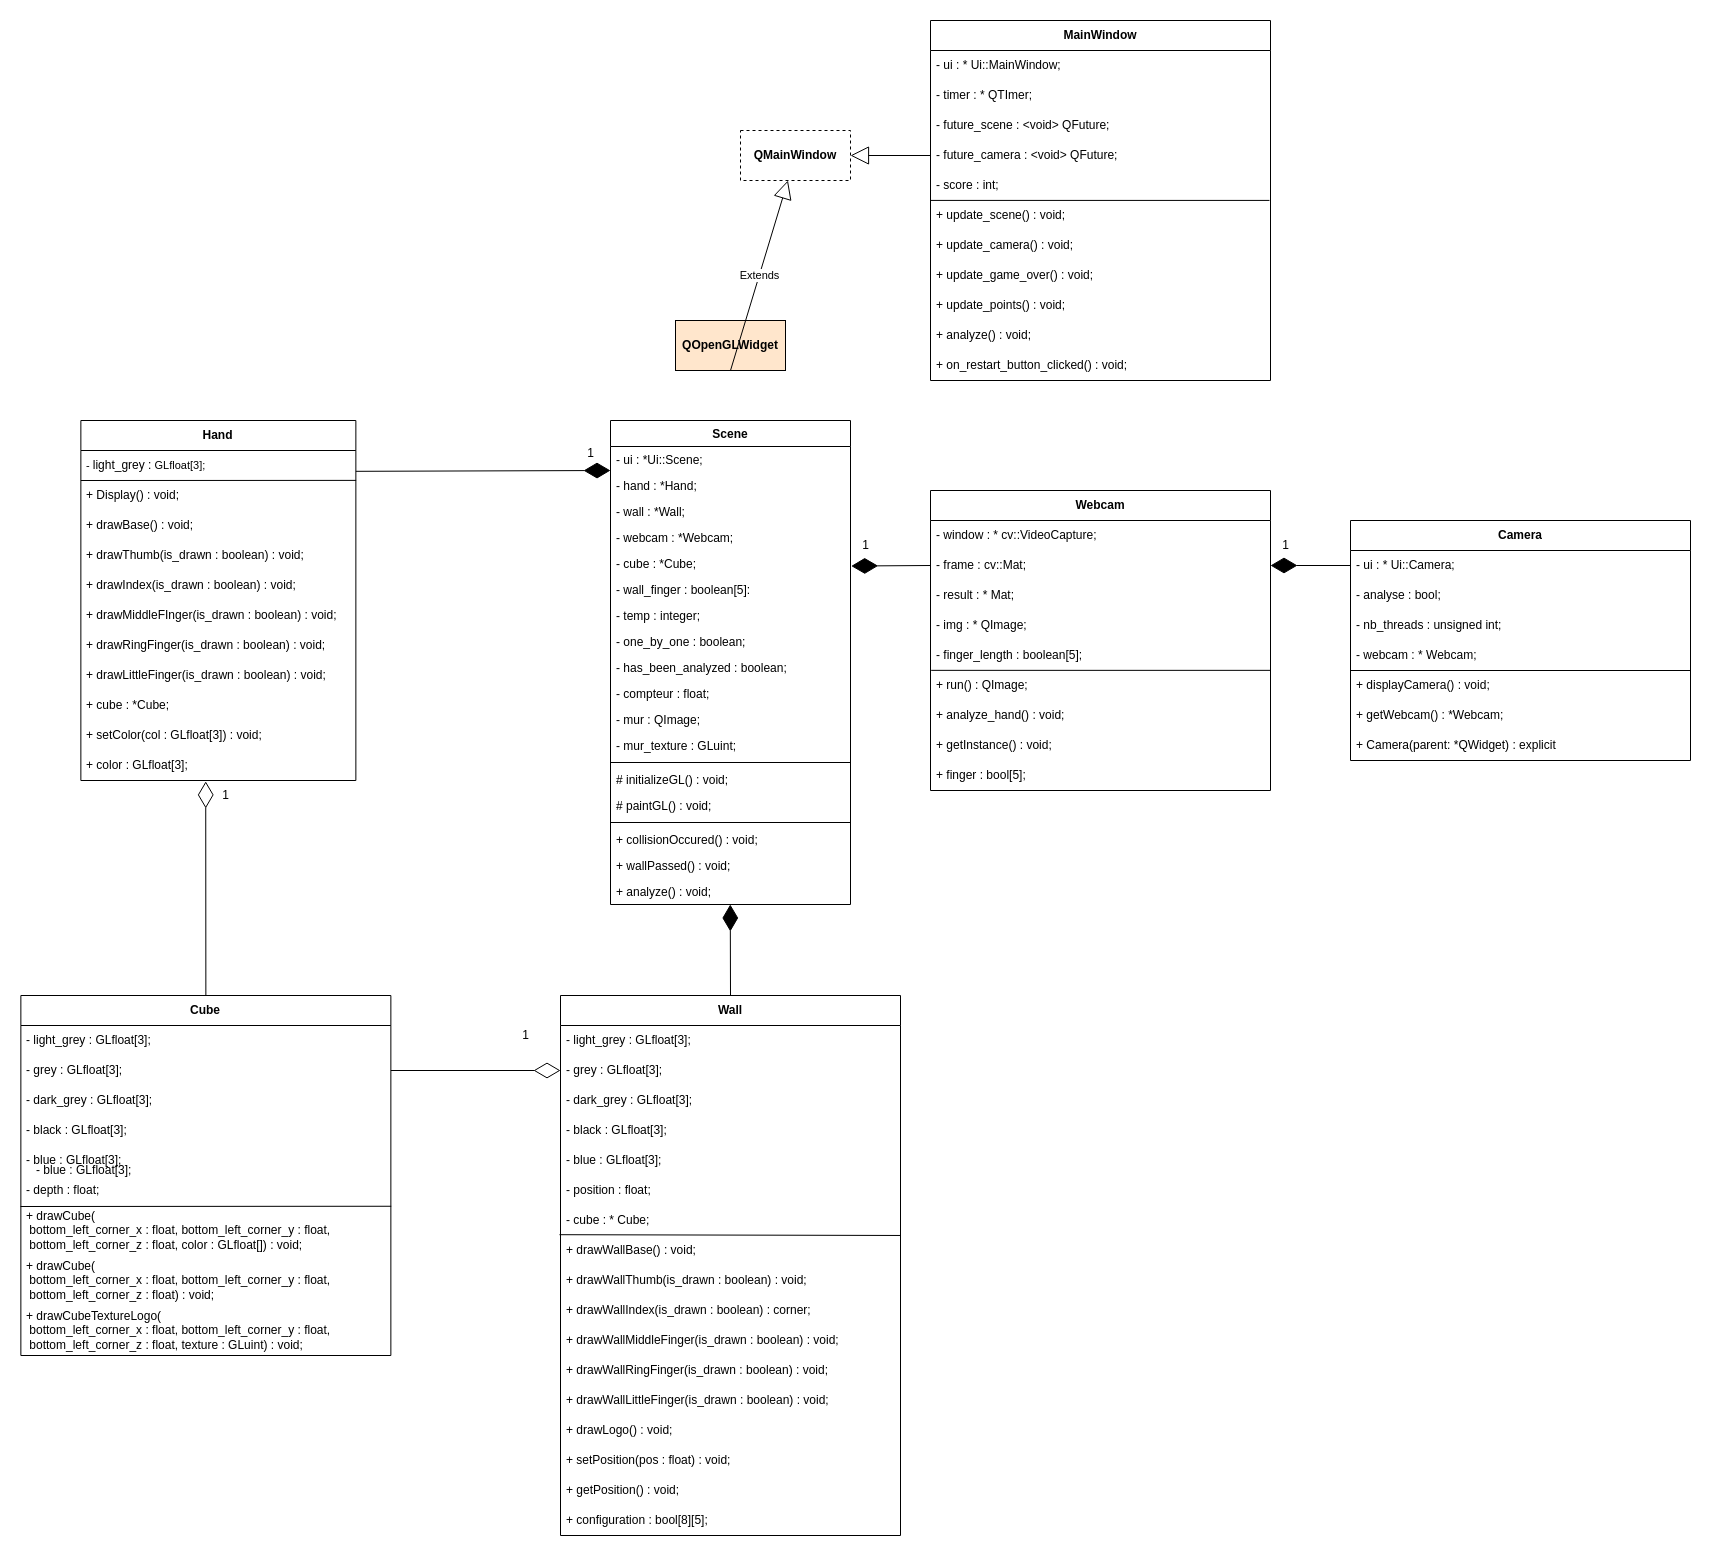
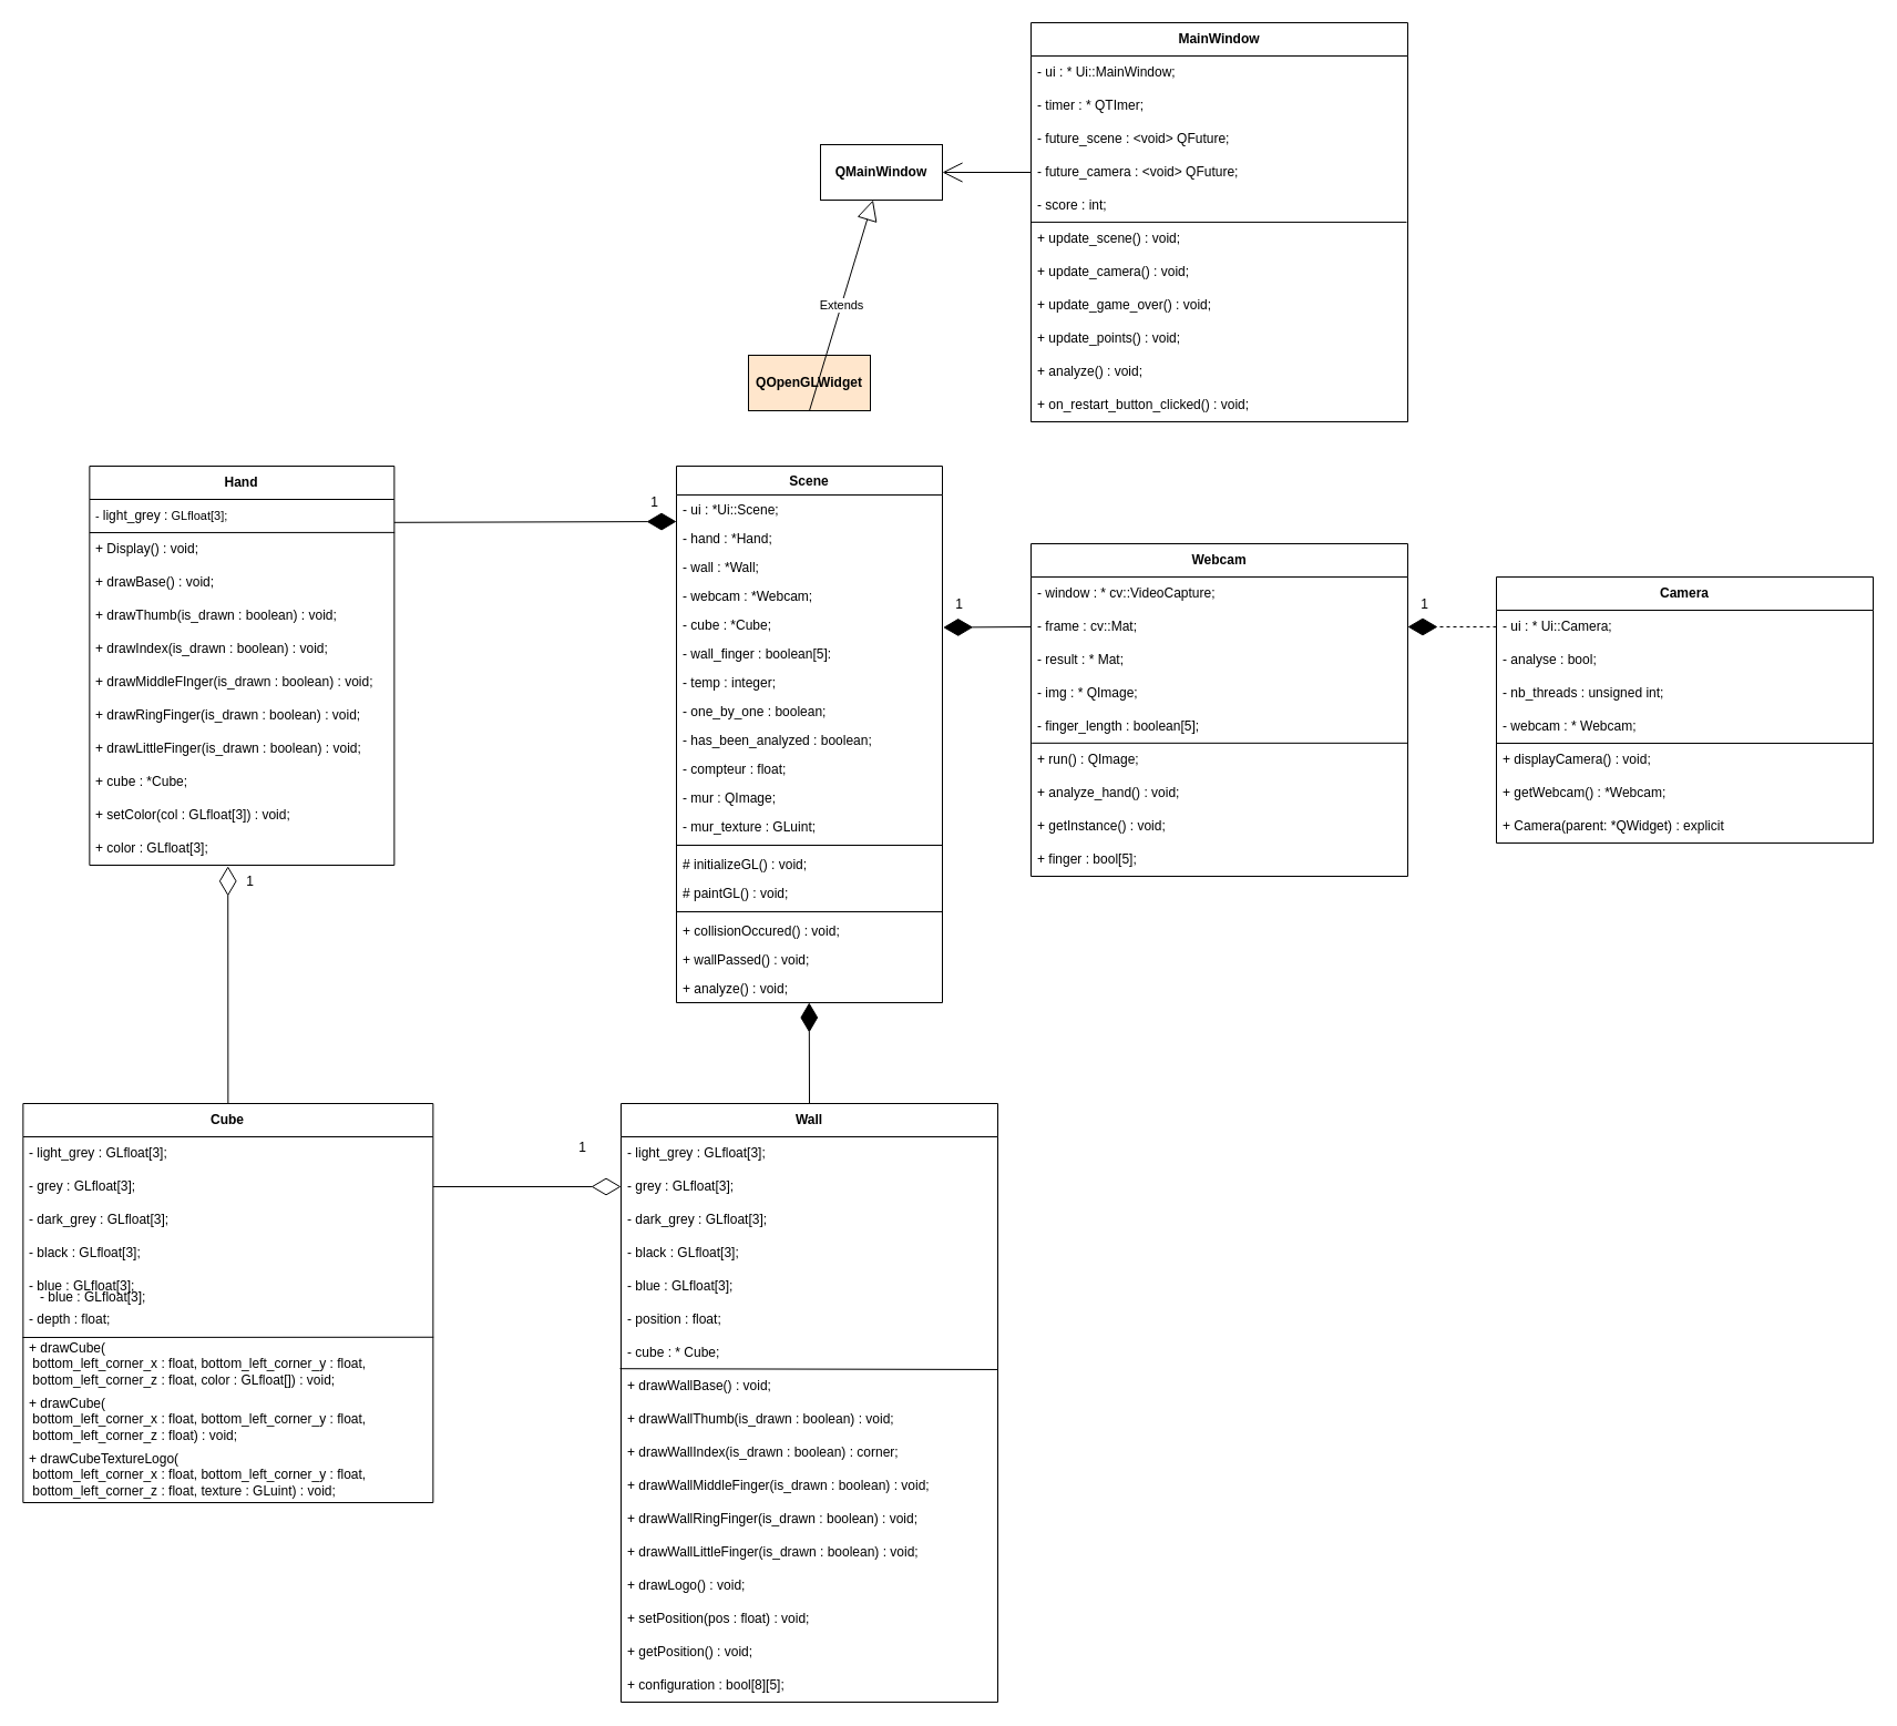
- <mxCell id="110" value="&lt;b&gt;QMainWindow&lt;/b&gt;" style="html=1;whiteSpace=wrap;fontColor=#000000;dashed=1;" vertex="1" parent="1"><mxGeometry x="740" y="130" width="110" height="50" as="geometry" /></mxCell>
+ <mxCell id="110" value="&lt;b&gt;QMainWindow&lt;/b&gt;" style="html=1;whiteSpace=wrap;fontColor=#000000;" vertex="1" parent="1"><mxGeometry x="740" y="130" width="110" height="50" as="geometry" /></mxCell>
- <mxCell id="111" value="" style="endArrow=block;endSize=16;endFill=0;html=1;rounded=0;exitX=0;exitY=0.5;exitDx=0;exitDy=0;fontColor=#000000;entryX=1;entryY=0.5;entryDx=0;entryDy=0;" edge="1" parent="1" source="99" target="110"><mxGeometry y="55" width="160" relative="1" as="geometry"><mxPoint x="820" y="260" as="sourcePoint" /><mxPoint x="900" y="230" as="targetPoint" /><mxPoint as="offset" /></mxGeometry></mxCell>
+ <mxCell id="111" value="" style="endArrow=open;endSize=16;endFill=0;html=1;rounded=0;exitX=0;exitY=0.5;exitDx=0;exitDy=0;fontColor=#000000;entryX=1;entryY=0.5;entryDx=0;entryDy=0;" edge="1" parent="1" source="99" target="110"><mxGeometry y="55" width="160" relative="1" as="geometry"><mxPoint x="820" y="260" as="sourcePoint" /><mxPoint x="900" y="230" as="targetPoint" /><mxPoint as="offset" /></mxGeometry></mxCell>
- <mxCell id="113" value="" style="endArrow=diamondThin;endFill=1;endSize=24;html=1;rounded=0;exitX=0;exitY=0.5;exitDx=0;exitDy=0;fontColor=#000000;entryX=1;entryY=0.5;entryDx=0;entryDy=0;" edge="1" parent="1" source="76" target="86"><mxGeometry width="160" relative="1" as="geometry"><mxPoint x="1050" y="521" as="sourcePoint" /><mxPoint x="1305" y="520" as="targetPoint" /></mxGeometry></mxCell>
+ <mxCell id="113" value="" style="endArrow=diamondThin;endFill=1;endSize=24;html=1;rounded=0;exitX=0;exitY=0.5;exitDx=0;exitDy=0;fontColor=#000000;entryX=1;entryY=0.5;entryDx=0;entryDy=0;dashed=1;" edge="1" parent="1" source="76" target="86"><mxGeometry width="160" relative="1" as="geometry"><mxPoint x="1050" y="521" as="sourcePoint" /><mxPoint x="1305" y="520" as="targetPoint" /></mxGeometry></mxCell>
